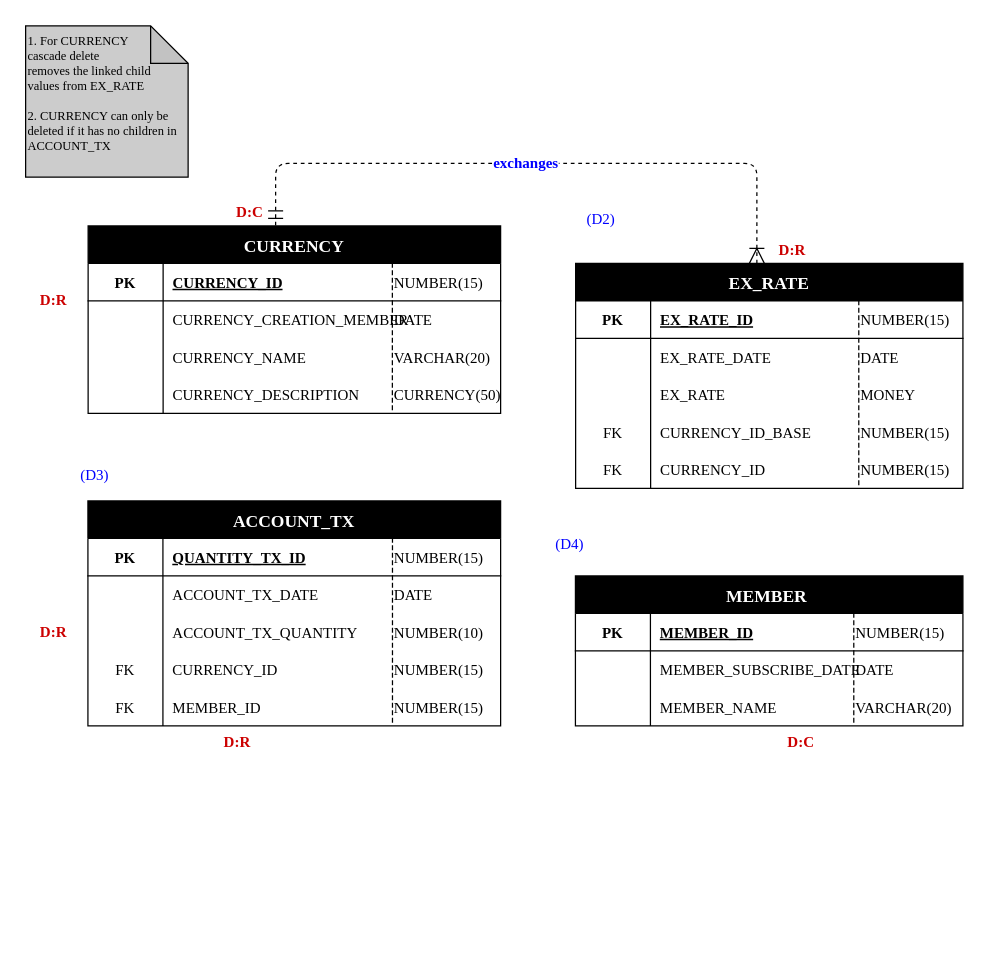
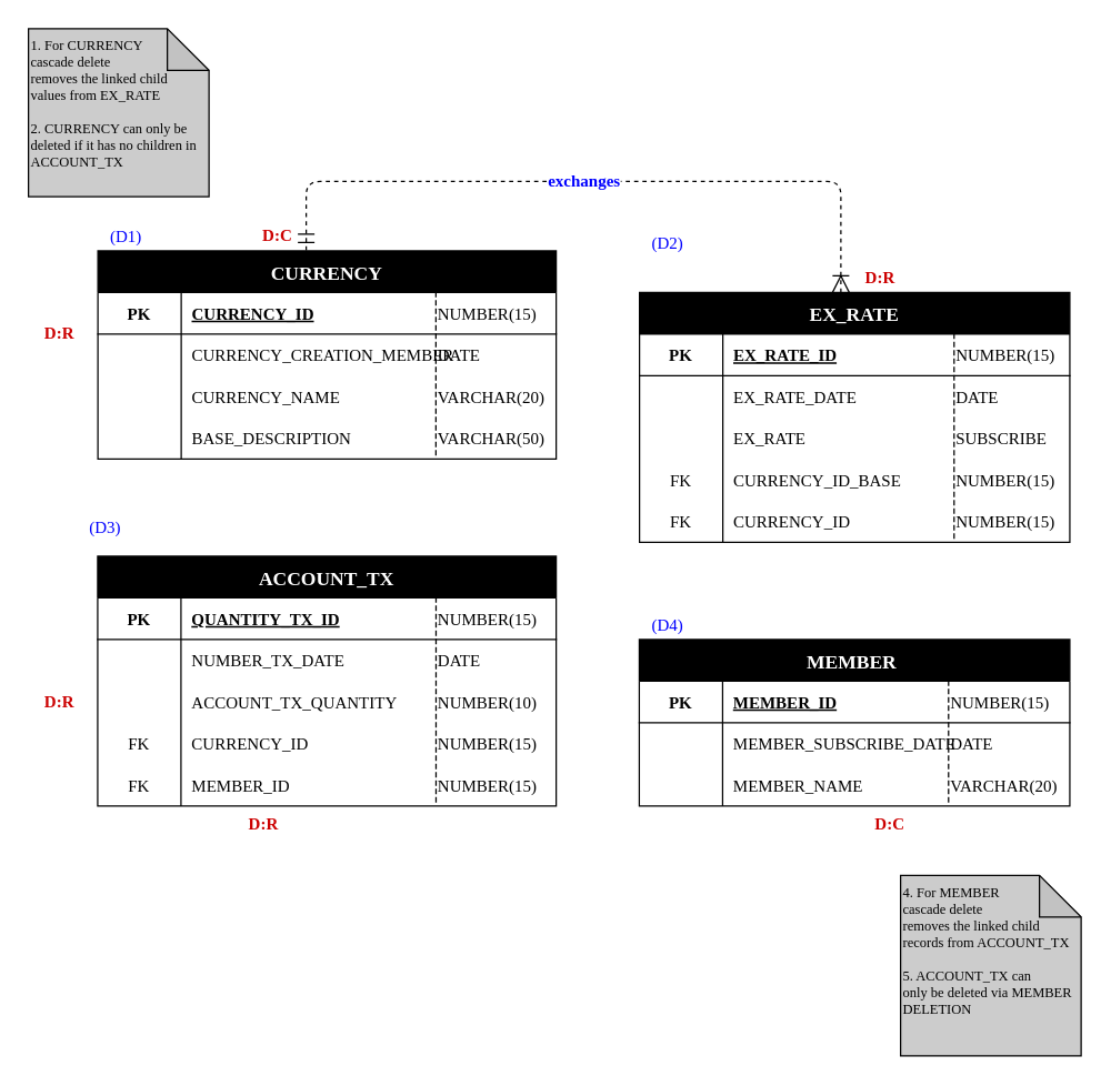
+ <mxCell id="35" value="(D1)" style="text;html=1;align=center;verticalAlign=middle;resizable=0;points=[];autosize=1;strokeColor=none;fillColor=none;fontColor=#0000FF;fontFamily=Century Gothic;" vertex="1" parent="5"><mxGeometry x="50" y="30" width="40" height="20" as="geometry" /></mxCell>
- <mxCell id="86" value="CURRENCY_DESCRIPTION" style="shape=partialRectangle;connectable=0;fillColor=none;top=0;left=0;bottom=0;right=0;align=left;spacingLeft=6;overflow=hidden;strokeColor=default;fontFamily=Century Gothic;" vertex="1" parent="84"><mxGeometry x="60" width="270" height="30" as="geometry" /></mxCell>
+ <mxCell id="86" value="BASE_DESCRIPTION" style="shape=partialRectangle;connectable=0;fillColor=none;top=0;left=0;bottom=0;right=0;align=left;spacingLeft=6;overflow=hidden;strokeColor=default;fontFamily=Century Gothic;" vertex="1" parent="84"><mxGeometry x="60" width="270" height="30" as="geometry" /></mxCell>
- <mxCell id="91" value="CURRENCY(50)" style="shape=partialRectangle;fillColor=none;align=left;verticalAlign=middle;strokeColor=none;spacingLeft=34;rotatable=0;points=[[0,0.5],[1,0.5]];portConstraint=eastwest;dropTarget=0;fontFamily=Century Gothic;" vertex="1" parent="5"><mxGeometry x="258.967" y="170" width="103.281" height="30" as="geometry" /></mxCell>
+ <mxCell id="91" value="VARCHAR(50)" style="shape=partialRectangle;fillColor=none;align=left;verticalAlign=middle;strokeColor=none;spacingLeft=34;rotatable=0;points=[[0,0.5],[1,0.5]];portConstraint=eastwest;dropTarget=0;fontFamily=Century Gothic;" vertex="1" parent="5"><mxGeometry x="258.967" y="170" width="103.281" height="30" as="geometry" /></mxCell>
- <mxCell id="25" value="MONEY" style="shape=partialRectangle;fillColor=none;align=left;verticalAlign=middle;strokeColor=none;spacingLeft=34;rotatable=0;points=[[0,0.5],[1,0.5]];portConstraint=eastwest;dropTarget=0;fontFamily=Century Gothic;" vertex="1" parent="6"><mxGeometry x="192.102" y="90" width="103.281" height="30" as="geometry" /></mxCell>
+ <mxCell id="25" value="SUBSCRIBE" style="shape=partialRectangle;fillColor=none;align=left;verticalAlign=middle;strokeColor=none;spacingLeft=34;rotatable=0;points=[[0,0.5],[1,0.5]];portConstraint=eastwest;dropTarget=0;fontFamily=Century Gothic;" vertex="1" parent="6"><mxGeometry x="192.102" y="90" width="103.281" height="30" as="geometry" /></mxCell>
- <mxCell id="95" value="(D4)" style="text;html=1;align=center;verticalAlign=middle;resizable=0;points=[];autosize=1;strokeColor=none;fillColor=none;fontColor=#0000FF;fontFamily=Century Gothic;" vertex="1" parent="5"><mxGeometry x="415" y="295" width="40" height="20" as="geometry" /></mxCell>
+ <mxCell id="95" value="(D4)" style="text;html=1;align=center;verticalAlign=middle;resizable=0;points=[];autosize=1;strokeColor=none;fillColor=none;fontColor=#0000FF;fontFamily=Century Gothic;" vertex="1" parent="5"><mxGeometry x="440" y="310" width="40" height="20" as="geometry" /></mxCell>
- <mxCell id="44" value="ACCOUNT_TX_DATE" style="shape=partialRectangle;connectable=0;fillColor=none;top=0;left=0;bottom=0;right=0;align=left;spacingLeft=6;overflow=hidden;strokeColor=default;fontFamily=Century Gothic;" vertex="1" parent="42"><mxGeometry x="60" width="270.16" height="30" as="geometry" /></mxCell>
+ <mxCell id="44" value="NUMBER_TX_DATE" style="shape=partialRectangle;connectable=0;fillColor=none;top=0;left=0;bottom=0;right=0;align=left;spacingLeft=6;overflow=hidden;strokeColor=default;fontFamily=Century Gothic;" vertex="1" parent="42"><mxGeometry x="60" width="270.16" height="30" as="geometry" /></mxCell>
+ <mxCell id="4" value="4. For MEMBER&lt;br&gt;cascade delete&lt;br&gt;removes the linked child&lt;br&gt;records from ACCOUNT_TX&lt;br&gt;&lt;br&gt;5. ACCOUNT_TX can&lt;br&gt;only be deleted via MEMBER DELETION" style="shape=note;whiteSpace=wrap;html=1;backgroundOutline=1;darkOpacity=0.05;rounded=1;labelBackgroundColor=none;fontFamily=Century Gothic;fontSize=10;fontColor=#000000;strokeColor=#000000;strokeWidth=1;fillColor=#CCCCCC;gradientColor=none;align=left;verticalAlign=top;" vertex="1" parent="2"><mxGeometry x="628" y="610" width="130" height="130" as="geometry" /></mxCell>
